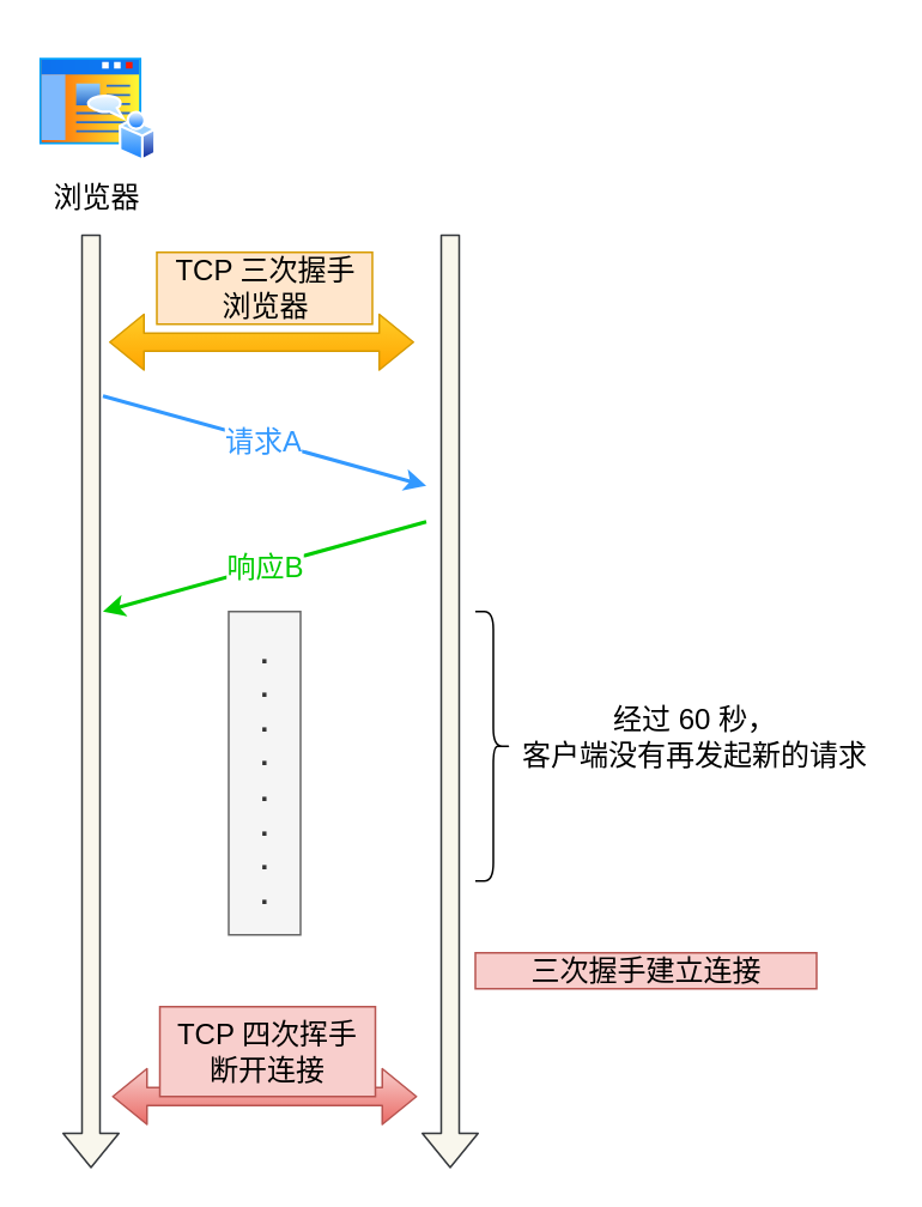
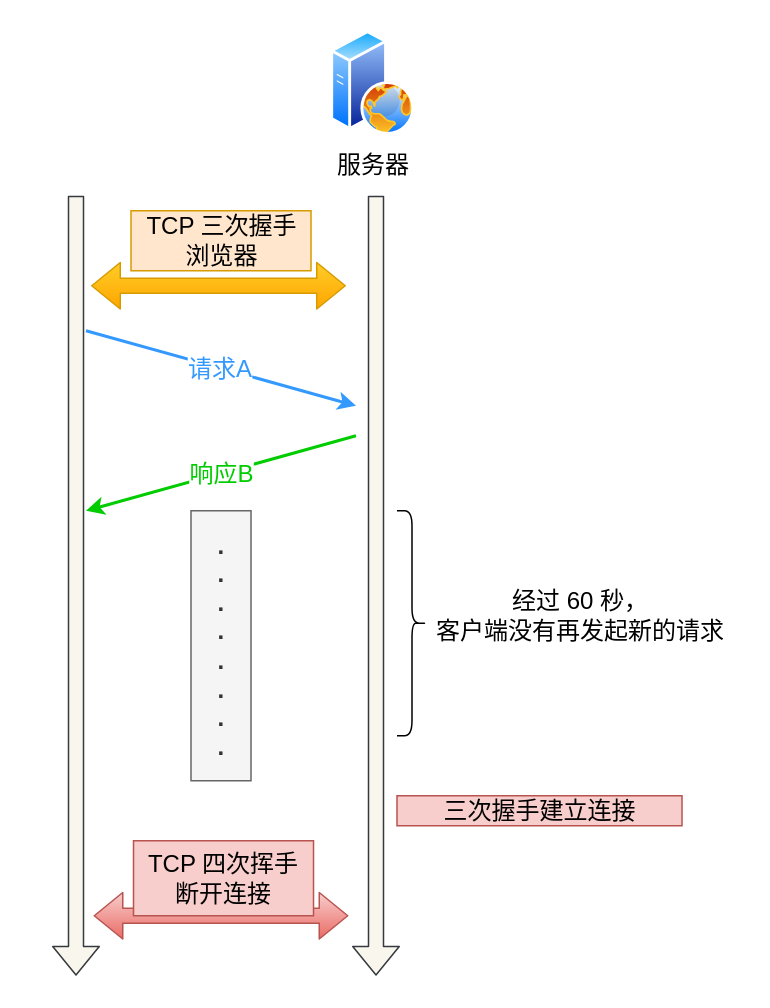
+ <mxCell id="6" value="服务器" style="aspect=fixed;perimeter=ellipsePerimeter;html=1;align=center;shadow=0;dashed=0;spacingTop=3;image;image=img/lib/active_directory/web_server.svg;fontSize=16;" vertex="1" parent="1"><mxGeometry x="220" y="20" width="56" height="70" as="geometry" /></mxCell>
- <mxCell id="7" value="浏览器" style="aspect=fixed;perimeter=ellipsePerimeter;html=1;align=center;shadow=0;dashed=0;spacingTop=3;image;image=img/lib/active_directory/home_page.svg;fontSize=16;" vertex="1" parent="1"><mxGeometry x="20" y="30" width="66.67" height="60" as="geometry" /></mxCell>
